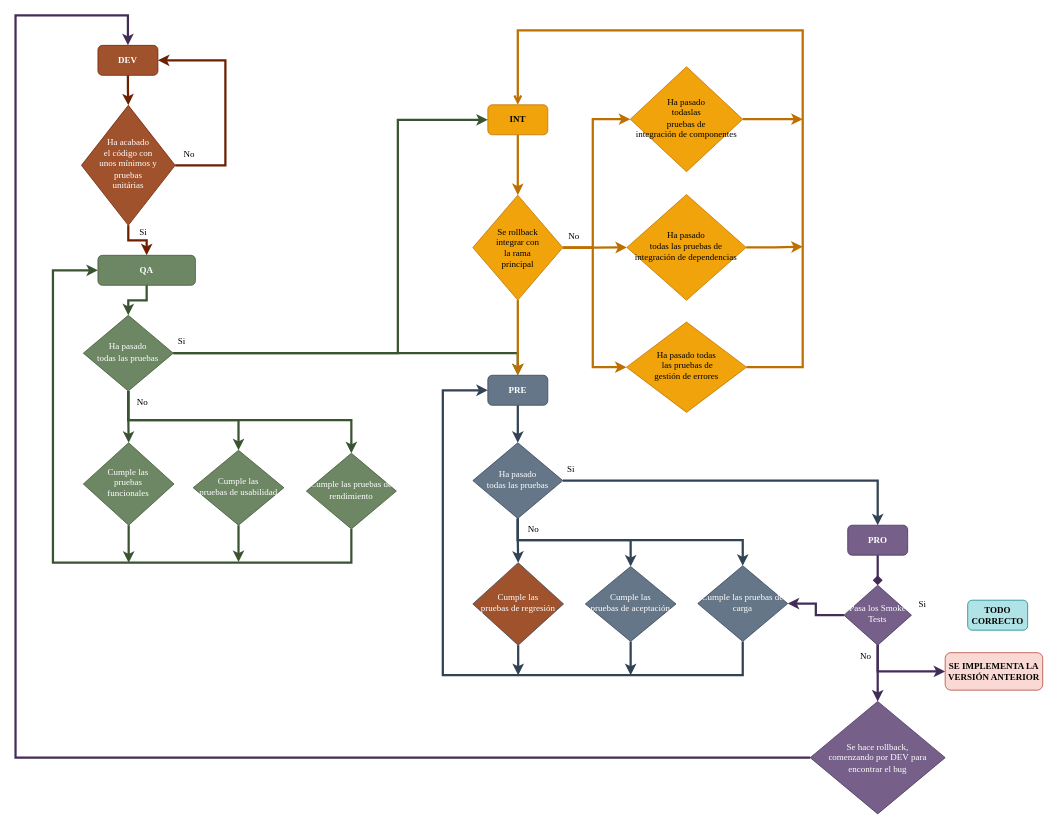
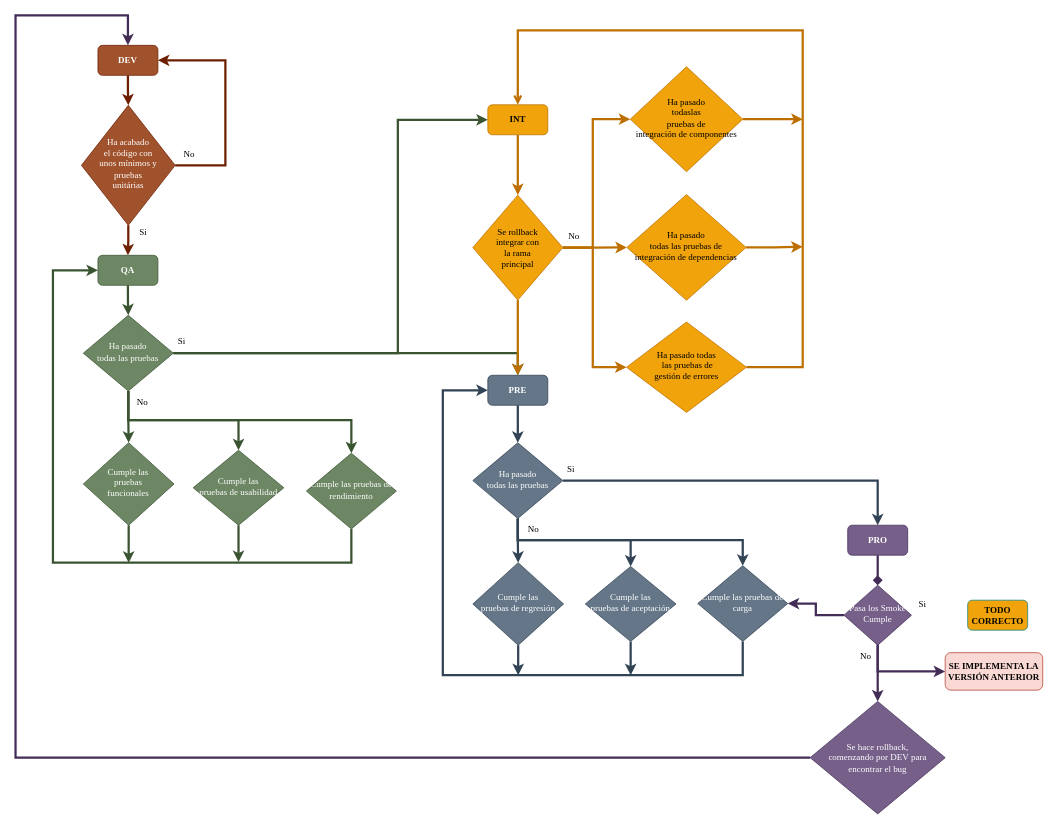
- <mxCell id="9" value="QA" style="rounded=1;whiteSpace=wrap;html=1;fontSize=12;glass=0;strokeWidth=1;shadow=0;fillColor=#6d8764;fontColor=#ffffff;strokeColor=#3A5431;fontFamily=Ubuntu;fontSource=https%3A%2F%2Ffonts.googleapis.com%2Fcss%3Ffamily%3DUbuntu;fontStyle=1" vertex="1" parent="1"><mxGeometry x="129.91" y="340" width="130" height="40" as="geometry" /></mxCell>
+ <mxCell id="9" value="QA" style="rounded=1;whiteSpace=wrap;html=1;fontSize=12;glass=0;strokeWidth=1;shadow=0;fillColor=#6d8764;fontColor=#ffffff;strokeColor=#3A5431;fontFamily=Ubuntu;fontSource=https%3A%2F%2Ffonts.googleapis.com%2Fcss%3Ffamily%3DUbuntu;fontStyle=1" vertex="1" parent="1"><mxGeometry x="129.91" y="340" width="80" height="40" as="geometry" /></mxCell>
- <mxCell id="32" value="Cumple las &lt;br&gt;pruebas de regresión" style="rhombus;whiteSpace=wrap;html=1;shadow=0;fontFamily=Ubuntu;fontSize=12;align=center;strokeWidth=1;spacing=6;spacingTop=-4;fillColor=#a0522d;fontColor=#ffffff;strokeColor=#314354;fontSource=https%3A%2F%2Ffonts.googleapis.com%2Fcss%3Ffamily%3DUbuntu;" vertex="1" parent="1"><mxGeometry x="629.91" y="750" width="121" height="110" as="geometry" /></mxCell>
+ <mxCell id="32" value="Cumple las &lt;br&gt;pruebas de regresión" style="rhombus;whiteSpace=wrap;html=1;shadow=0;fontFamily=Ubuntu;fontSize=12;align=center;strokeWidth=1;spacing=6;spacingTop=-4;fillColor=#647687;fontColor=#ffffff;strokeColor=#314354;fontSource=https%3A%2F%2Ffonts.googleapis.com%2Fcss%3Ffamily%3DUbuntu;" vertex="1" parent="1"><mxGeometry x="629.91" y="750" width="121" height="110" as="geometry" /></mxCell>
- <mxCell id="47" value="Pasa los Smoke Tests" style="rhombus;whiteSpace=wrap;html=1;shadow=0;fontFamily=Ubuntu;fontSize=12;align=center;strokeWidth=1;spacing=6;spacingTop=-4;fillColor=#76608a;fontColor=#ffffff;strokeColor=#432D57;fontSource=https%3A%2F%2Ffonts.googleapis.com%2Fcss%3Ffamily%3DUbuntu;" vertex="1" parent="1"><mxGeometry x="1124.91" y="780" width="90" height="80" as="geometry" /></mxCell>
+ <mxCell id="47" value="Pasa los Smoke Cumple" style="rhombus;whiteSpace=wrap;html=1;shadow=0;fontFamily=Ubuntu;fontSize=12;align=center;strokeWidth=1;spacing=6;spacingTop=-4;fillColor=#76608a;fontColor=#ffffff;strokeColor=#432D57;fontSource=https%3A%2F%2Ffonts.googleapis.com%2Fcss%3Ffamily%3DUbuntu;" vertex="1" parent="1"><mxGeometry x="1124.91" y="780" width="90" height="80" as="geometry" /></mxCell>
- <mxCell id="48" value="TODO CORRECTO" style="rounded=1;whiteSpace=wrap;html=1;fontSize=12;glass=0;strokeWidth=1;shadow=0;fillColor=#b0e3e6;strokeColor=#0e8088;fontColor=#000000;fontFamily=Ubuntu;fontSource=https%3A%2F%2Ffonts.googleapis.com%2Fcss%3Ffamily%3DUbuntu;fontStyle=1" vertex="1" parent="1"><mxGeometry x="1289.91" y="800" width="80" height="40" as="geometry" /></mxCell>
+ <mxCell id="48" value="TODO CORRECTO" style="rounded=1;whiteSpace=wrap;html=1;fontSize=12;glass=0;strokeWidth=1;shadow=0;fillColor=#f0a30a;strokeColor=#0e8088;fontColor=#000000;fontFamily=Ubuntu;fontSource=https%3A%2F%2Ffonts.googleapis.com%2Fcss%3Ffamily%3DUbuntu;fontStyle=1;" vertex="1" parent="1"><mxGeometry x="1289.91" y="800" width="80" height="40" as="geometry" /></mxCell>
